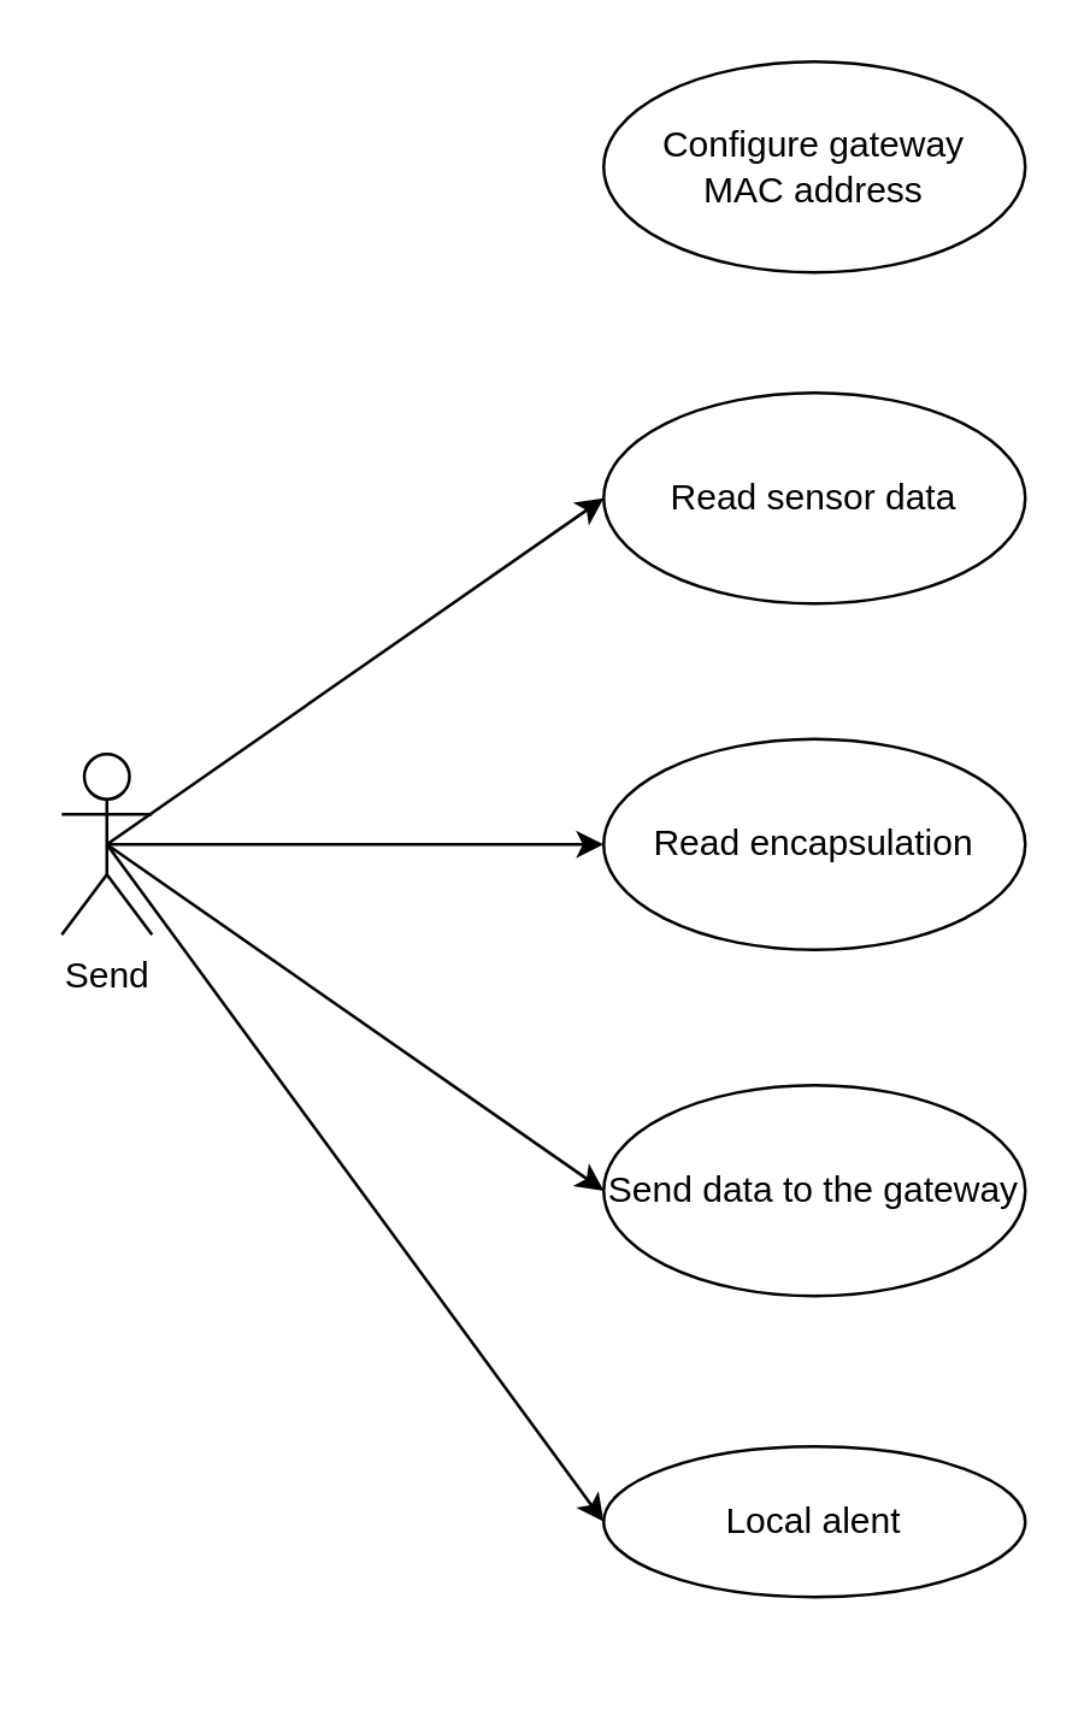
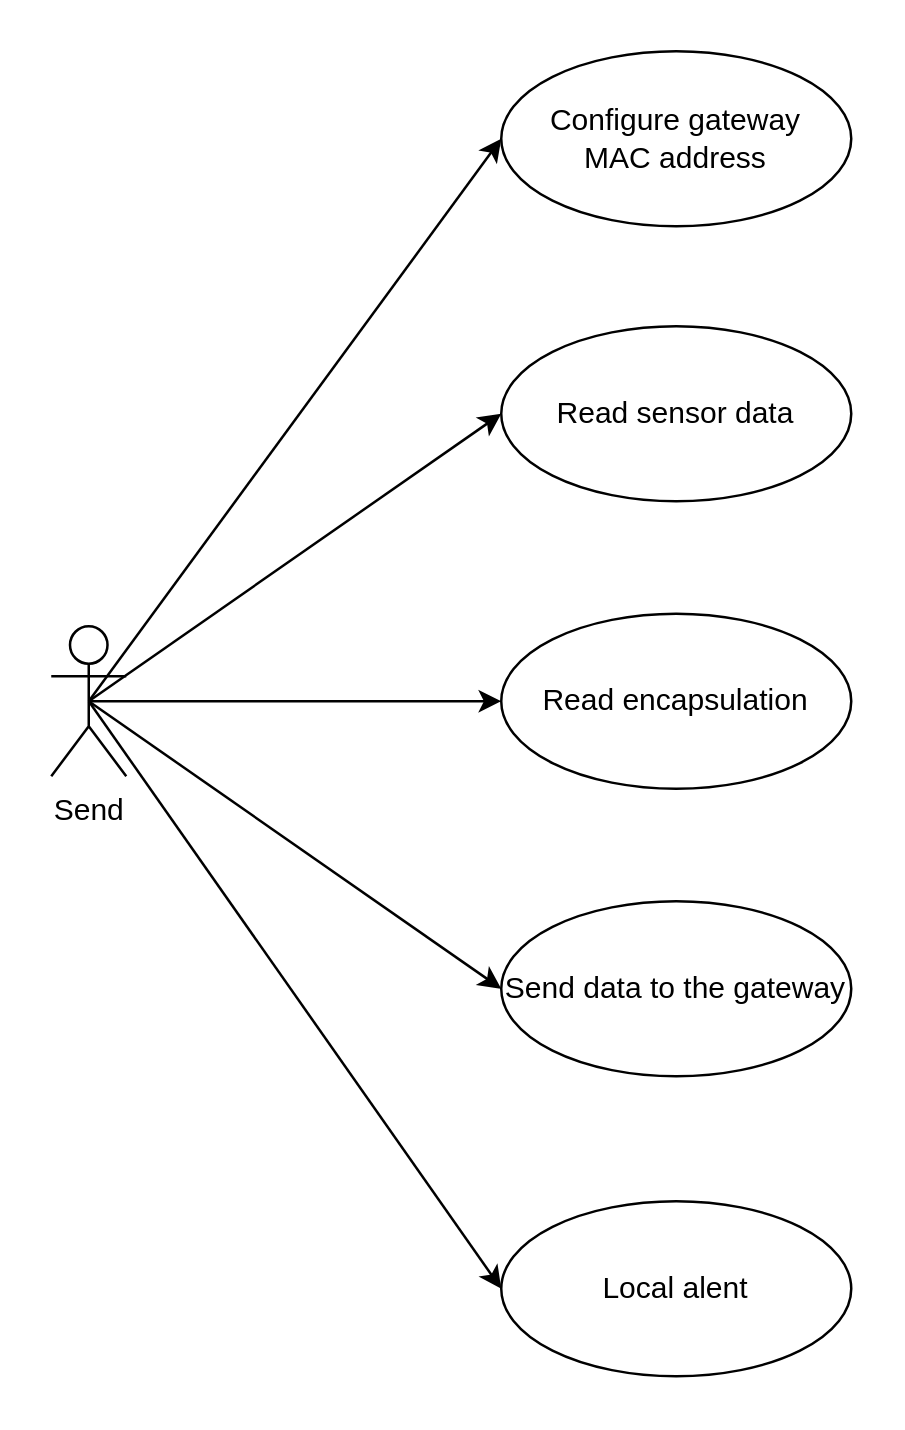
+ <mxCell id="6" style="rounded=0;orthogonalLoop=1;jettySize=auto;html=1;exitX=0.5;exitY=0.5;exitDx=0;exitDy=0;exitPerimeter=0;entryX=0;entryY=0.5;entryDx=0;entryDy=0;" parent="1" source="7" target="12" edge="1"><mxGeometry relative="1" as="geometry" /></mxCell>
- <mxCell id="11" value="Local alent" style="ellipse;whiteSpace=wrap;html=1;" parent="1" vertex="1"><mxGeometry x="200" y="480" width="140" height="50" as="geometry" /></mxCell>
+ <mxCell id="11" value="Local alent" style="ellipse;whiteSpace=wrap;html=1;" parent="1" vertex="1"><mxGeometry x="200" y="480" width="140" height="70" as="geometry" /></mxCell>
